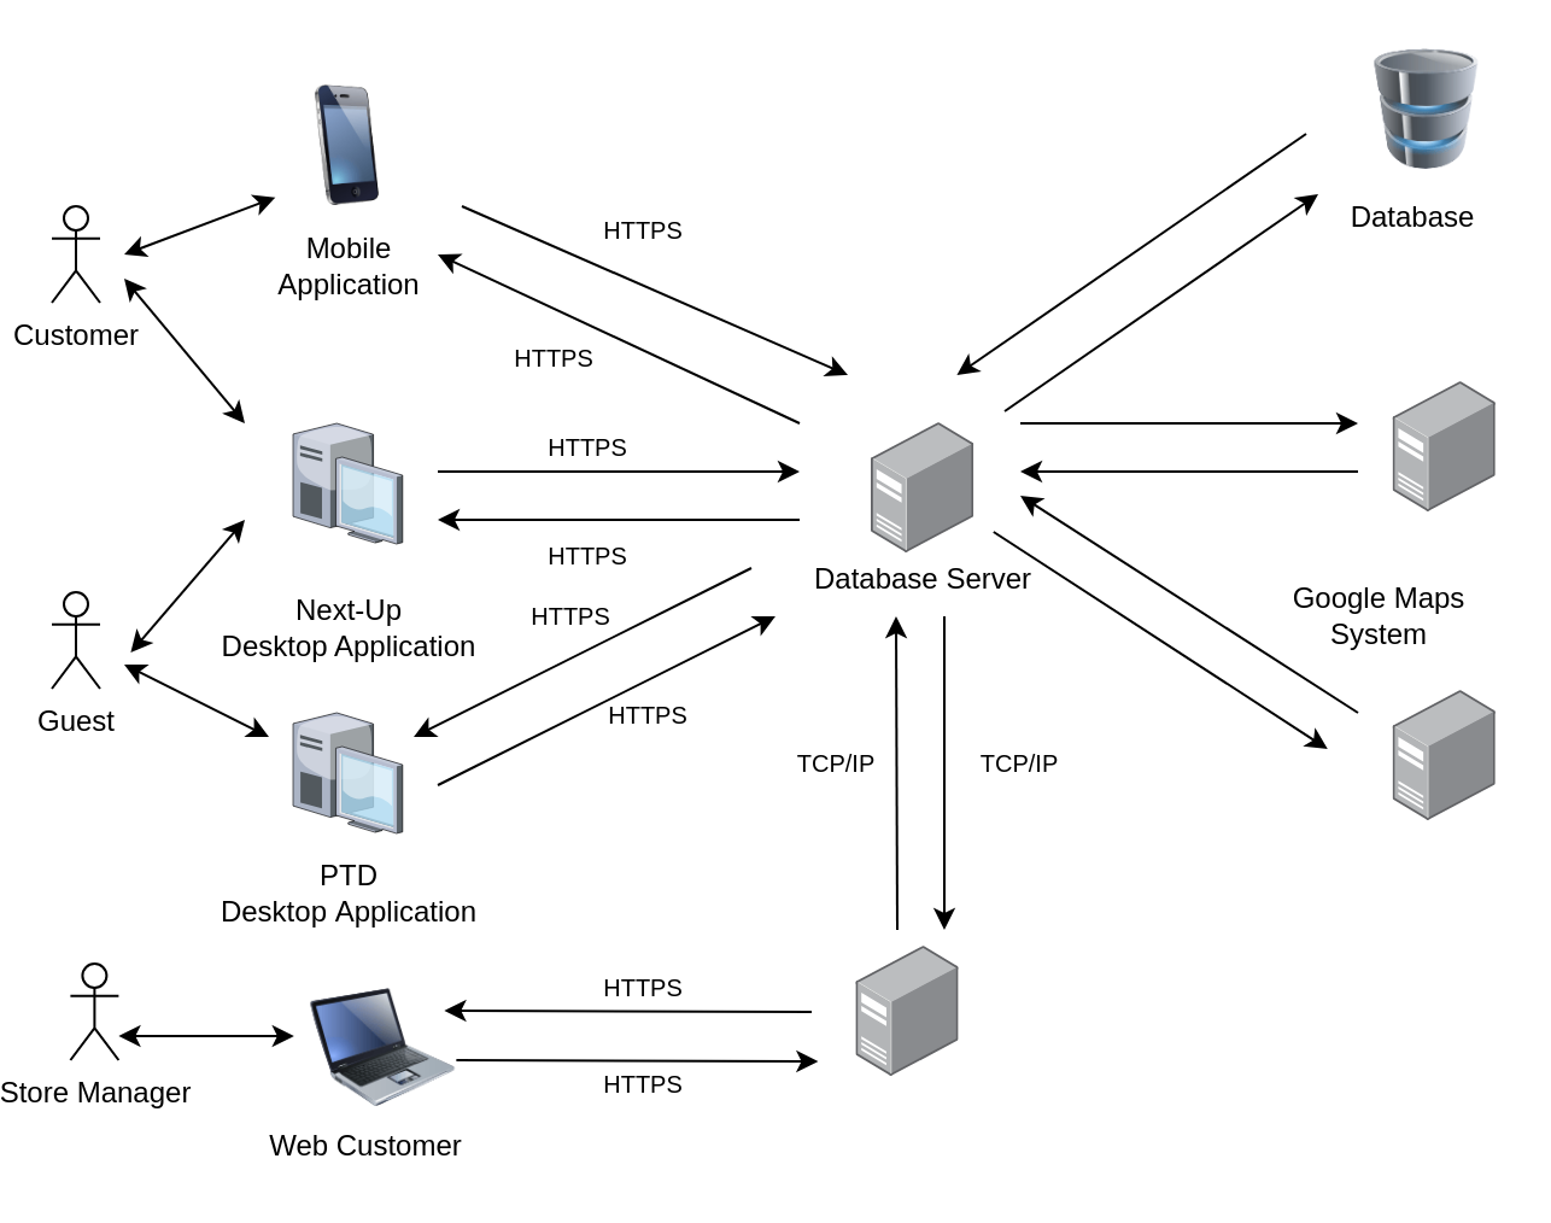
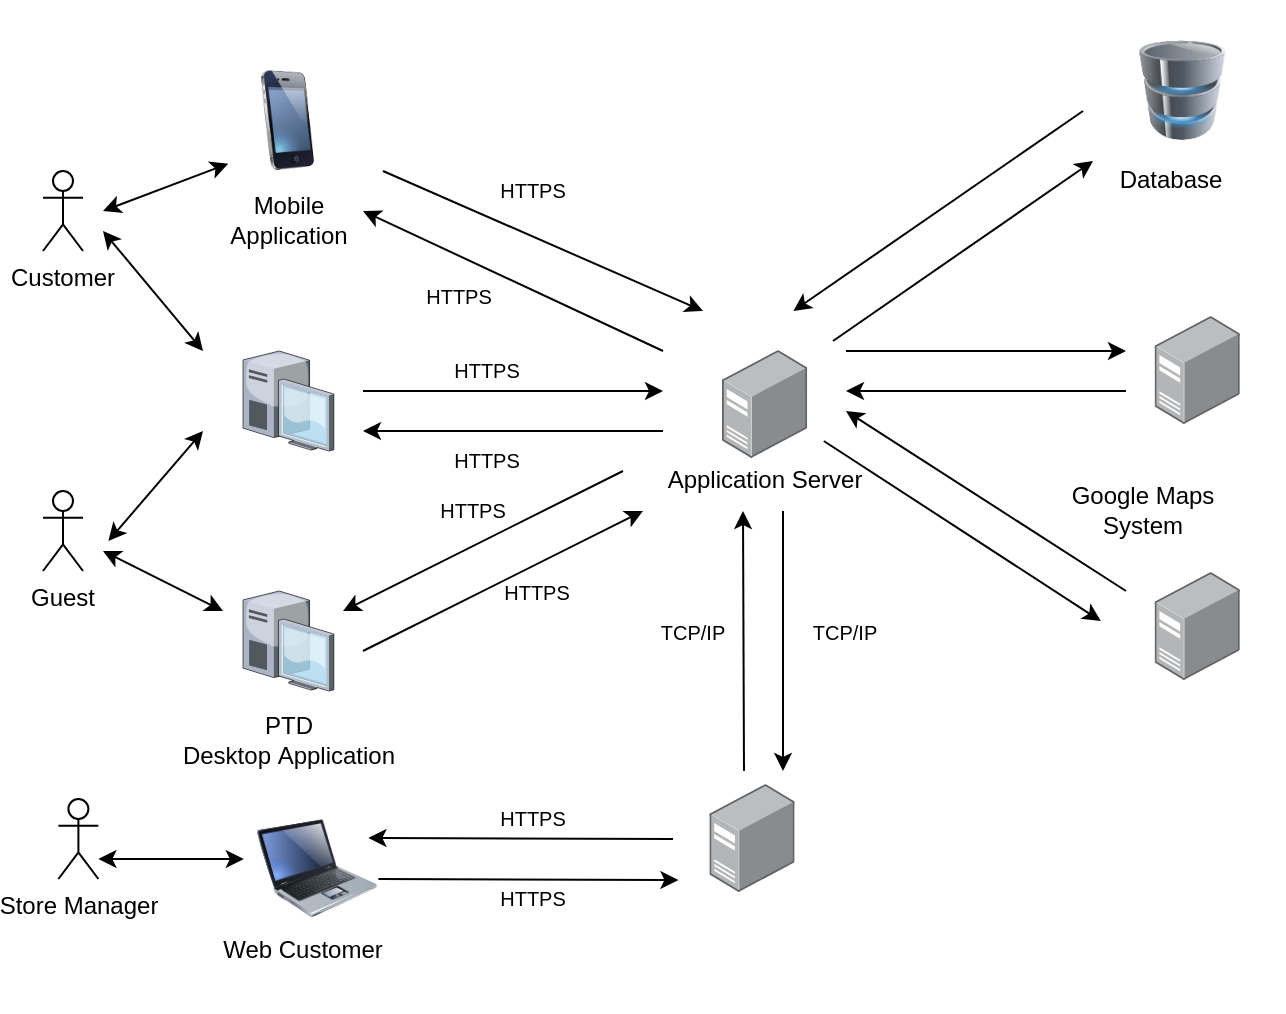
- <mxCell id="20" value="Database Server" style="text;html=1;align=center;verticalAlign=middle;resizable=0;points=[];autosize=1;" parent="1" vertex="1"><mxGeometry x="326.3" y="230" width="110" height="20" as="geometry" /></mxCell>
+ <mxCell id="20" value="Application Server" style="text;html=1;align=center;verticalAlign=middle;resizable=0;points=[];autosize=1;" parent="1" vertex="1"><mxGeometry x="326.3" y="230" width="110" height="20" as="geometry" /></mxCell>
- <mxCell id="15" value="Next-Up &lt;br&gt;Desktop Application" style="text;html=1;align=center;verticalAlign=middle;resizable=0;points=[];autosize=1;" parent="1" vertex="1"><mxGeometry x="82.7" y="245" width="120" height="30" as="geometry" /></mxCell>
